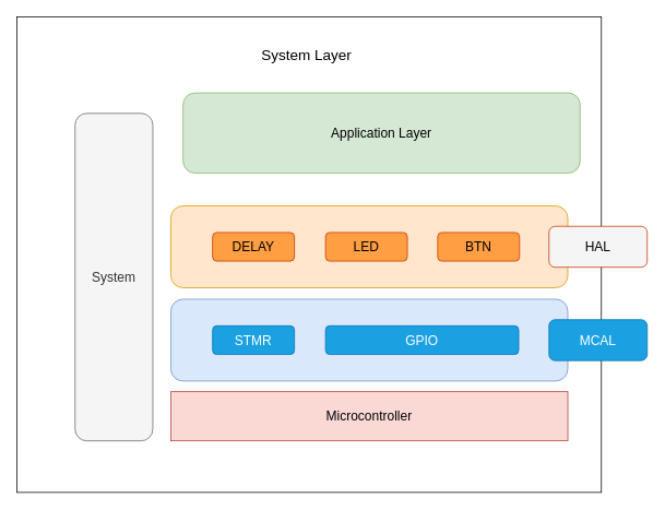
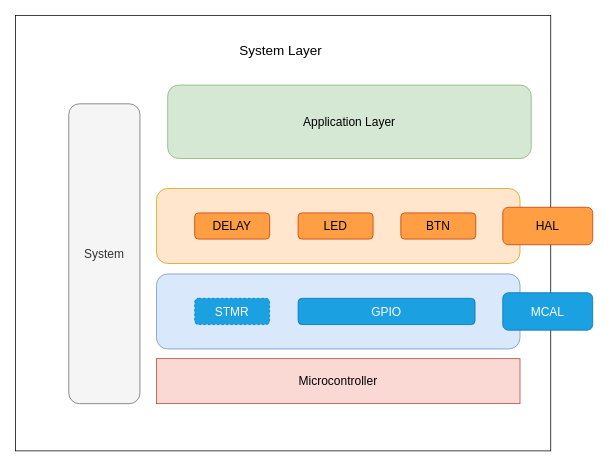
- <mxCell id="9" value="HAL" style="rounded=1;whiteSpace=wrap;html=1;fontSize=16;fillColor=#f5f5f5;fontColor=#000000;strokeColor=#C73500;" parent="1" vertex="1"><mxGeometry x="670" y="276" width="120" height="50" as="geometry" /></mxCell>
+ <mxCell id="9" value="HAL" style="rounded=1;whiteSpace=wrap;html=1;fontSize=16;fillColor=#ff9e42;fontColor=#000000;strokeColor=#C73500;" parent="1" vertex="1"><mxGeometry x="670" y="276" width="120" height="50" as="geometry" /></mxCell>
- <mxCell id="15" value="STMR" style="rounded=1;whiteSpace=wrap;html=1;fontSize=16;fillColor=#1ba1e2;fontColor=#ffffff;strokeColor=#006EAF;" vertex="1" parent="1"><mxGeometry x="259" y="397.5" width="100" height="35" as="geometry" /></mxCell>
+ <mxCell id="15" value="STMR" style="rounded=1;whiteSpace=wrap;html=1;fontSize=16;fillColor=#1ba1e2;fontColor=#ffffff;strokeColor=#006EAF;dashed=1;" vertex="1" parent="1"><mxGeometry x="259" y="397.5" width="100" height="35" as="geometry" /></mxCell>
